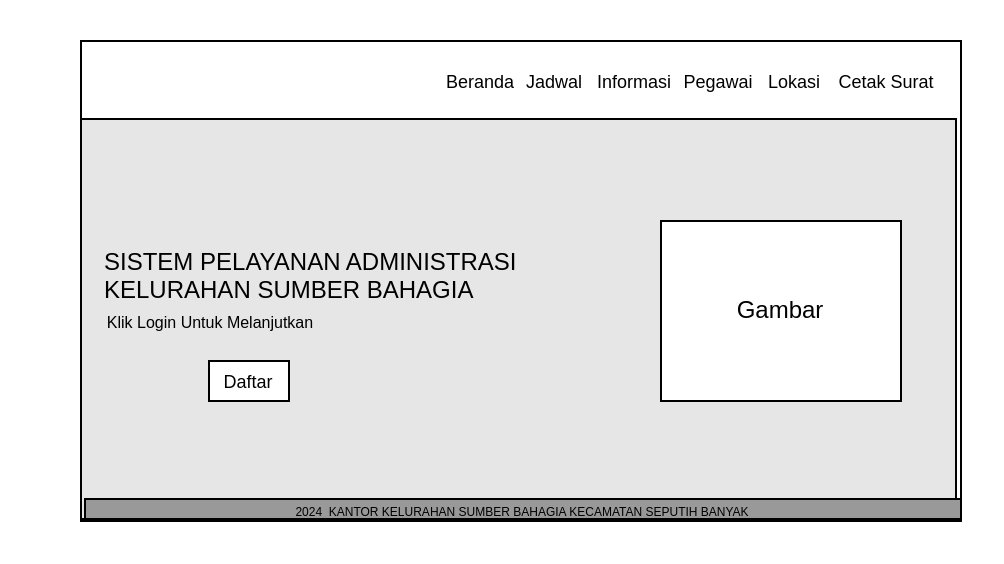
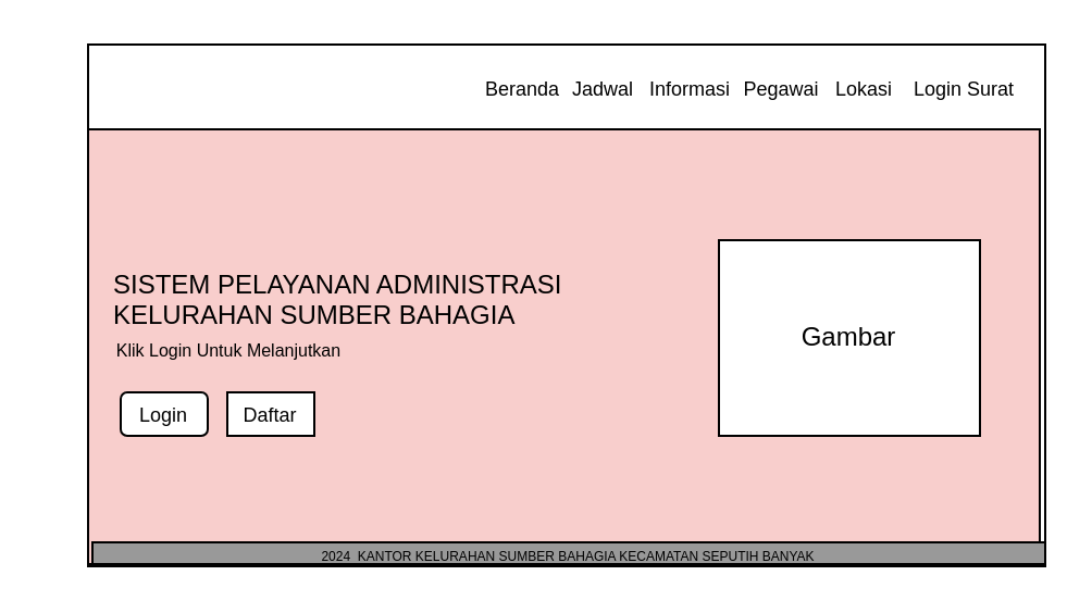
- <mxCell id="10" value="&lt;font style=&quot;font-size: 9px;&quot;&gt;Cetak Surat&lt;/font&gt;" style="text;html=1;strokeColor=none;fillColor=none;align=center;verticalAlign=middle;whiteSpace=wrap;rounded=0;" parent="1" vertex="1"><mxGeometry x="418" y="30" width="50" height="20" as="geometry" /></mxCell>
+ <mxCell id="10" value="&lt;font style=&quot;font-size: 9px;&quot;&gt;Login Surat&lt;/font&gt;" style="text;html=1;strokeColor=none;fillColor=none;align=center;verticalAlign=middle;whiteSpace=wrap;rounded=0;" parent="1" vertex="1"><mxGeometry x="418" y="30" width="50" height="20" as="geometry" /></mxCell>
- <mxCell id="3" value="&amp;nbsp; &amp;nbsp;SISTEM PELAYANAN ADMINISTRASI&lt;br&gt;&amp;nbsp; &amp;nbsp;KELURAHAN SUMBER BAHAGIA&lt;br&gt;&lt;br&gt;&lt;br&gt;&lt;br&gt;" style="rounded=0;whiteSpace=wrap;html=1;fillColor=#E6E6E6;align=left;" parent="1" vertex="1"><mxGeometry x="40" y="59" width="437.5" height="200" as="geometry" /></mxCell>
+ <mxCell id="3" value="&amp;nbsp; &amp;nbsp;SISTEM PELAYANAN ADMINISTRASI&lt;br&gt;&amp;nbsp; &amp;nbsp;KELURAHAN SUMBER BAHAGIA&lt;br&gt;&lt;br&gt;&lt;br&gt;&lt;br&gt;" style="rounded=0;whiteSpace=wrap;html=1;fillColor=#f8cecc;align=left;" parent="1" vertex="1"><mxGeometry x="40" y="59" width="437.5" height="200" as="geometry" /></mxCell>
+ <mxCell id="4" value="&lt;font style=&quot;font-size: 9px;&quot;&gt;Login&lt;/font&gt;" style="rounded=1;whiteSpace=wrap;html=1;" parent="1" vertex="1"><mxGeometry x="55" y="180" width="40" height="20" as="geometry" /></mxCell>
